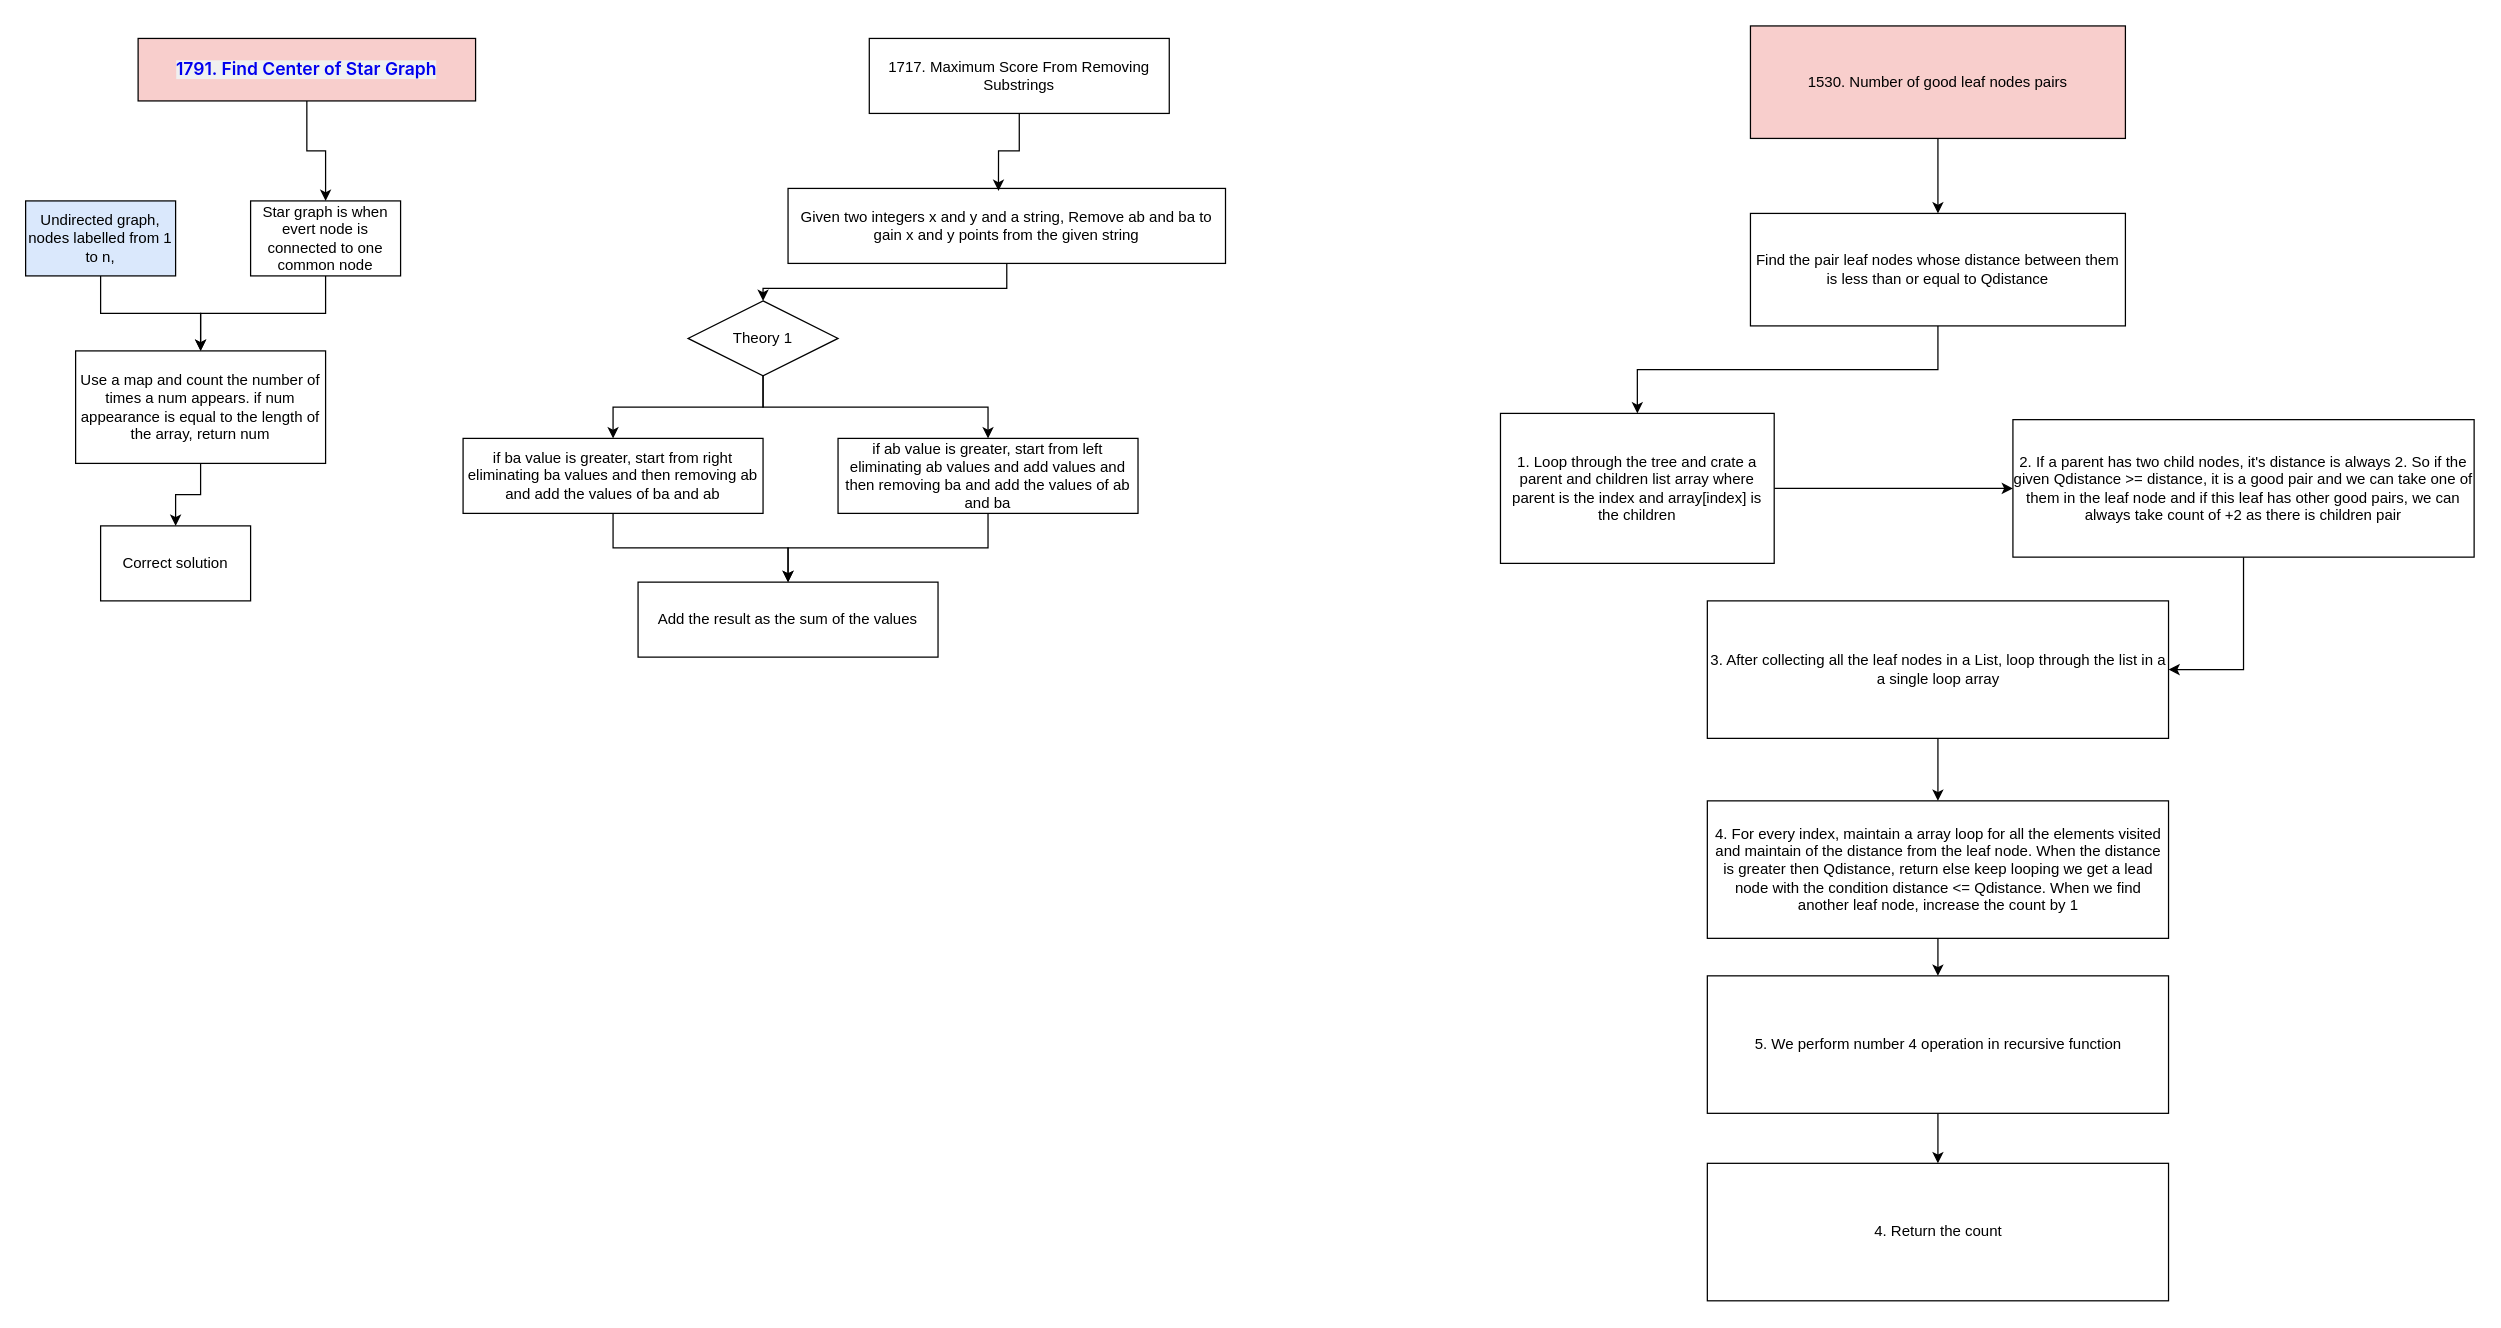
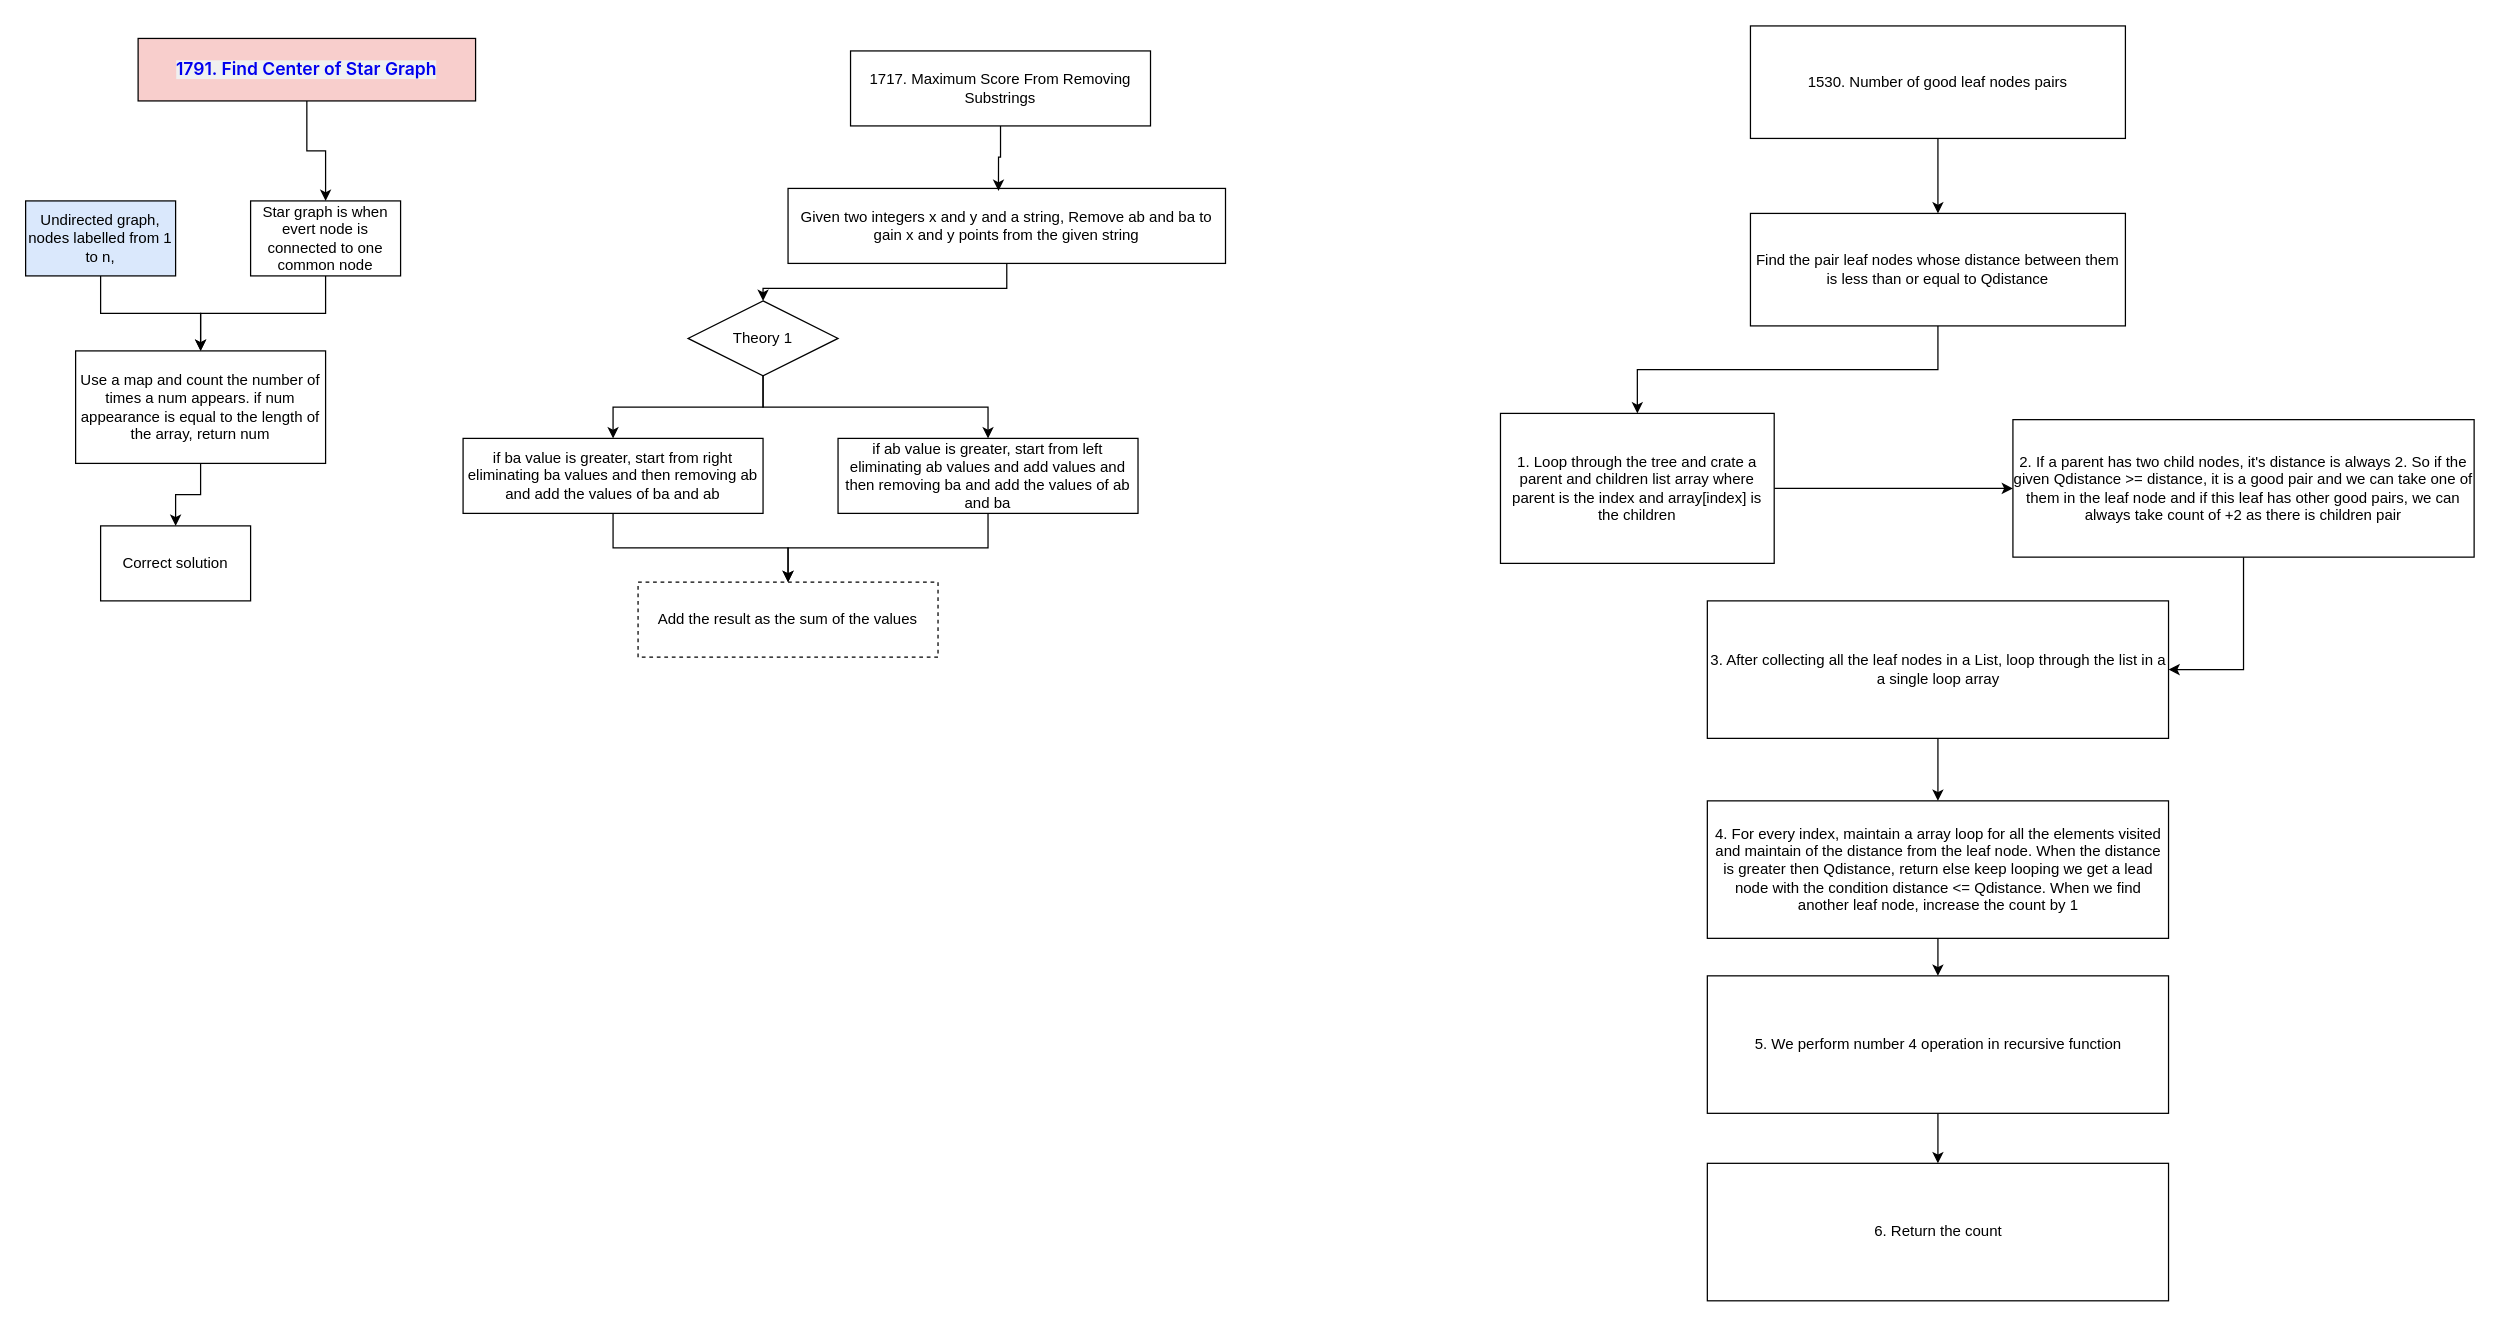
- <mxCell id="11" value="1717. Maximum Score From Removing Substrings" style="rounded=0;whiteSpace=wrap;html=1;" parent="1" vertex="1"><mxGeometry x="695" y="30" width="240" height="60" as="geometry" /></mxCell>
+ <mxCell id="11" value="1717. Maximum Score From Removing Substrings" style="rounded=0;whiteSpace=wrap;html=1;" parent="1" vertex="1"><mxGeometry x="680" y="40" width="240" height="60" as="geometry" /></mxCell>
- <mxCell id="24" value="1530. Number of good leaf nodes pairs" style="rounded=0;whiteSpace=wrap;html=1;fillColor=#f8cecc;" vertex="1" parent="1"><mxGeometry x="1400" y="20" width="300" height="90" as="geometry" /></mxCell>
+ <mxCell id="24" value="1530. Number of good leaf nodes pairs" style="rounded=0;whiteSpace=wrap;html=1;" vertex="1" parent="1"><mxGeometry x="1400" y="20" width="300" height="90" as="geometry" /></mxCell>
- <mxCell id="21" value="Add the result as the sum of the values" style="rounded=0;whiteSpace=wrap;html=1;" parent="1" vertex="1"><mxGeometry x="510" y="465" width="240" height="60" as="geometry" /></mxCell>
+ <mxCell id="21" value="Add the result as the sum of the values" style="rounded=0;whiteSpace=wrap;html=1;dashed=1;" parent="1" vertex="1"><mxGeometry x="510" y="465" width="240" height="60" as="geometry" /></mxCell>
- <mxCell id="37" value="4. Return the count" style="rounded=0;whiteSpace=wrap;html=1;" vertex="1" parent="1"><mxGeometry x="1365.5" y="930" width="369" height="110" as="geometry" /></mxCell>
+ <mxCell id="37" value="6. Return the count" style="rounded=0;whiteSpace=wrap;html=1;" vertex="1" parent="1"><mxGeometry x="1365.5" y="930" width="369" height="110" as="geometry" /></mxCell>
